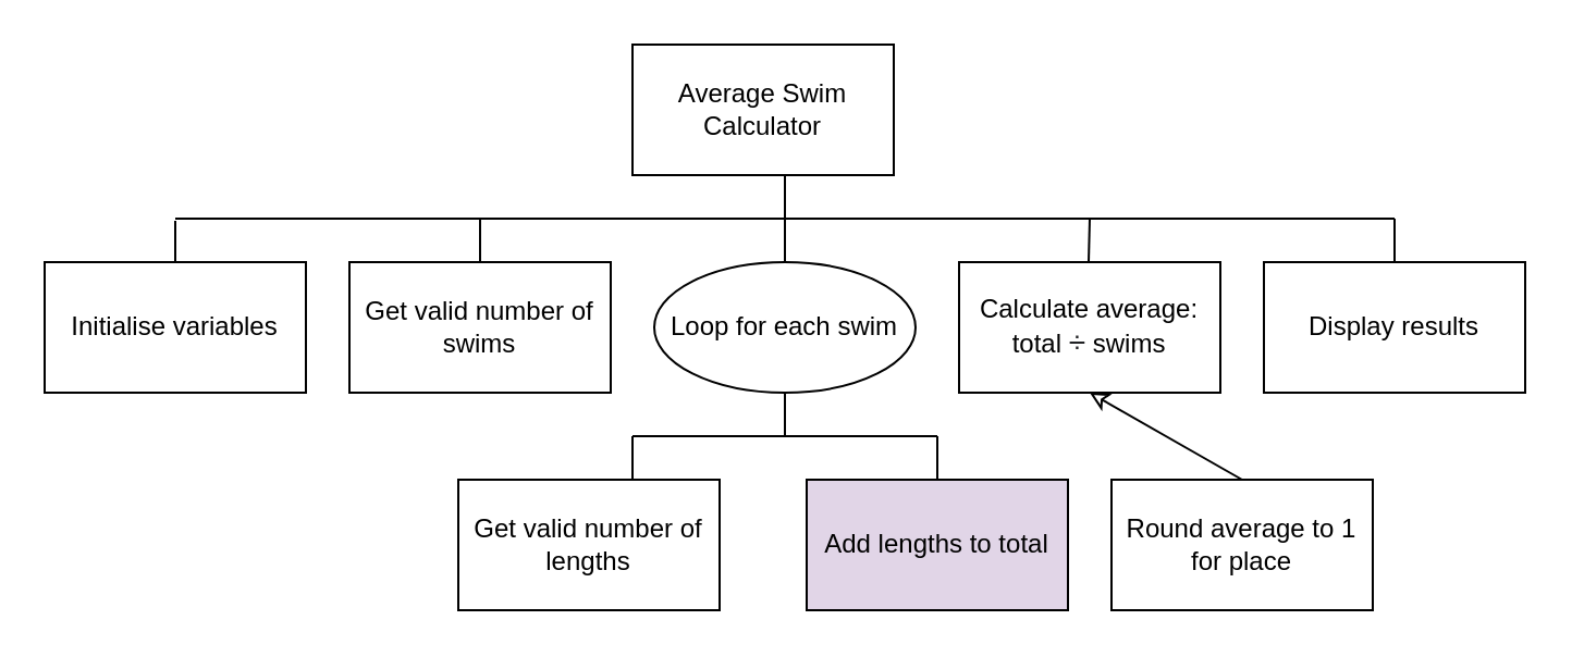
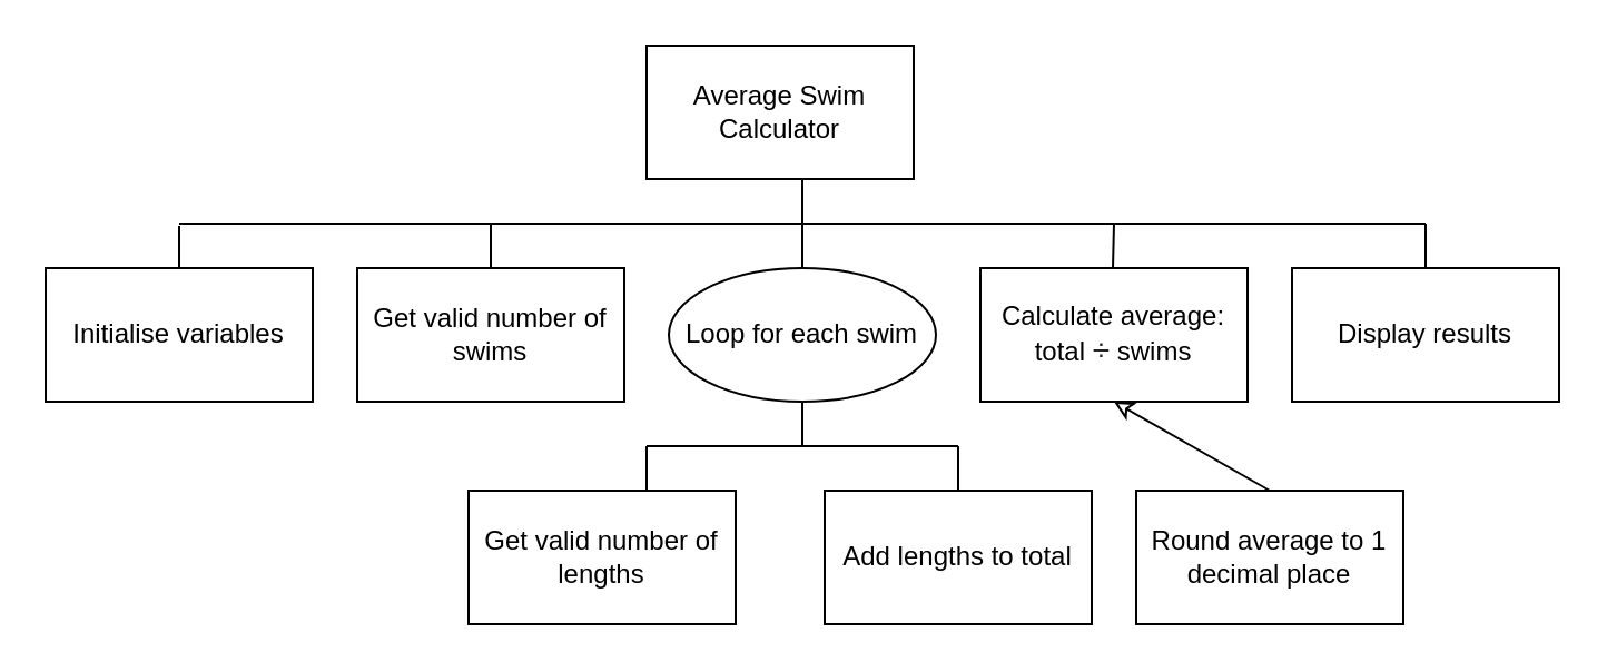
- <mxCell id="21" value="Add lengths to total" style="rounded=0;whiteSpace=wrap;html=1;fillColor=#e1d5e7;" parent="1" vertex="1"><mxGeometry x="370" y="220" width="120" height="60" as="geometry" /></mxCell>
+ <mxCell id="21" value="Add lengths to total" style="rounded=0;whiteSpace=wrap;html=1;" parent="1" vertex="1"><mxGeometry x="370" y="220" width="120" height="60" as="geometry" /></mxCell>
- <mxCell id="9" value="Round average to 1 for place" style="rounded=0;whiteSpace=wrap;html=1;" parent="1" vertex="1"><mxGeometry x="510" y="220" width="120" height="60" as="geometry" /></mxCell>
+ <mxCell id="9" value="Round average to 1 decimal place" style="rounded=0;whiteSpace=wrap;html=1;" parent="1" vertex="1"><mxGeometry x="510" y="220" width="120" height="60" as="geometry" /></mxCell>
